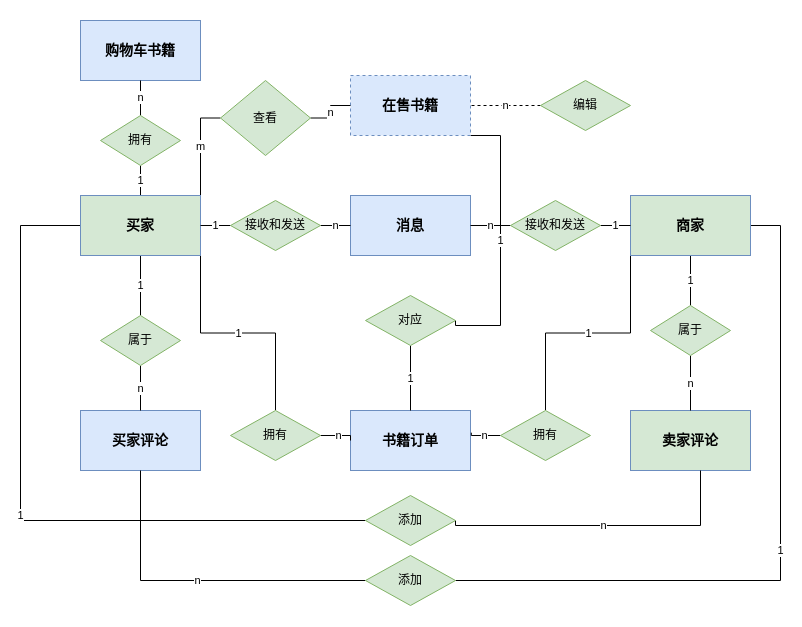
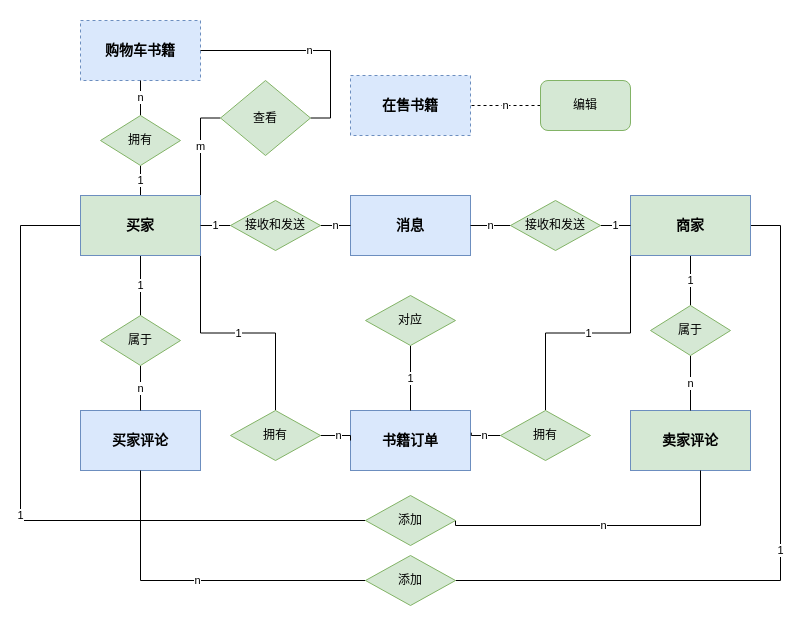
- <mxCell id="15" value="&lt;b&gt;&lt;font style=&quot;font-size: 14px;&quot;&gt;购物车书籍&lt;/font&gt;&lt;/b&gt;" style="rounded=0;whiteSpace=wrap;html=1;fillColor=#dae8fc;strokeColor=#6c8ebf;" parent="1" vertex="1"><mxGeometry x="80" y="20" width="120" height="60" as="geometry" /></mxCell>
+ <mxCell id="15" value="&lt;b&gt;&lt;font style=&quot;font-size: 14px;&quot;&gt;购物车书籍&lt;/font&gt;&lt;/b&gt;" style="rounded=0;whiteSpace=wrap;html=1;fillColor=#dae8fc;strokeColor=#6c8ebf;dashed=1;" parent="1" vertex="1"><mxGeometry x="80" y="20" width="120" height="60" as="geometry" /></mxCell>
- <mxCell id="37" value="n" style="edgeStyle=orthogonalEdgeStyle;rounded=0;orthogonalLoop=1;jettySize=auto;html=1;exitX=1;exitY=0.5;exitDx=0;exitDy=0;entryX=0;entryY=0.5;entryDx=0;entryDy=0;endArrow=none;endFill=0;" parent="1" source="38" target="13" edge="1"><mxGeometry relative="1" as="geometry" /></mxCell>
+ <mxCell id="37" value="n" style="edgeStyle=orthogonalEdgeStyle;rounded=0;orthogonalLoop=1;jettySize=auto;html=1;exitX=1;exitY=0.5;exitDx=0;exitDy=0;endArrow=none;endFill=0;" parent="1" source="38" target="15" edge="1"><mxGeometry relative="1" as="geometry" /></mxCell>
- <mxCell id="36" value="编辑" style="rhombus;whiteSpace=wrap;html=1;fillColor=#d5e8d4;strokeColor=#82b366;" parent="1" vertex="1"><mxGeometry x="540" y="80" width="90" height="50" as="geometry" /></mxCell>
+ <mxCell id="36" value="编辑" style="whiteSpace=wrap;html=1;fillColor=#d5e8d4;strokeColor=#82b366;rounded=1;" parent="1" vertex="1"><mxGeometry x="540" y="80" width="90" height="50" as="geometry" /></mxCell>
- <mxCell id="12" value="1" style="edgeStyle=orthogonalEdgeStyle;rounded=0;orthogonalLoop=1;jettySize=auto;html=1;exitX=1;exitY=1;exitDx=0;exitDy=0;endArrow=none;endFill=0;entryX=1;entryY=0.5;entryDx=0;entryDy=0;" parent="1" source="13" target="40" edge="1"><mxGeometry relative="1" as="geometry"><mxPoint x="500" y="325" as="targetPoint" /><Array as="points"><mxPoint x="500" y="135" /><mxPoint x="500" y="325" /><mxPoint x="455" y="325" /></Array></mxGeometry></mxCell>
